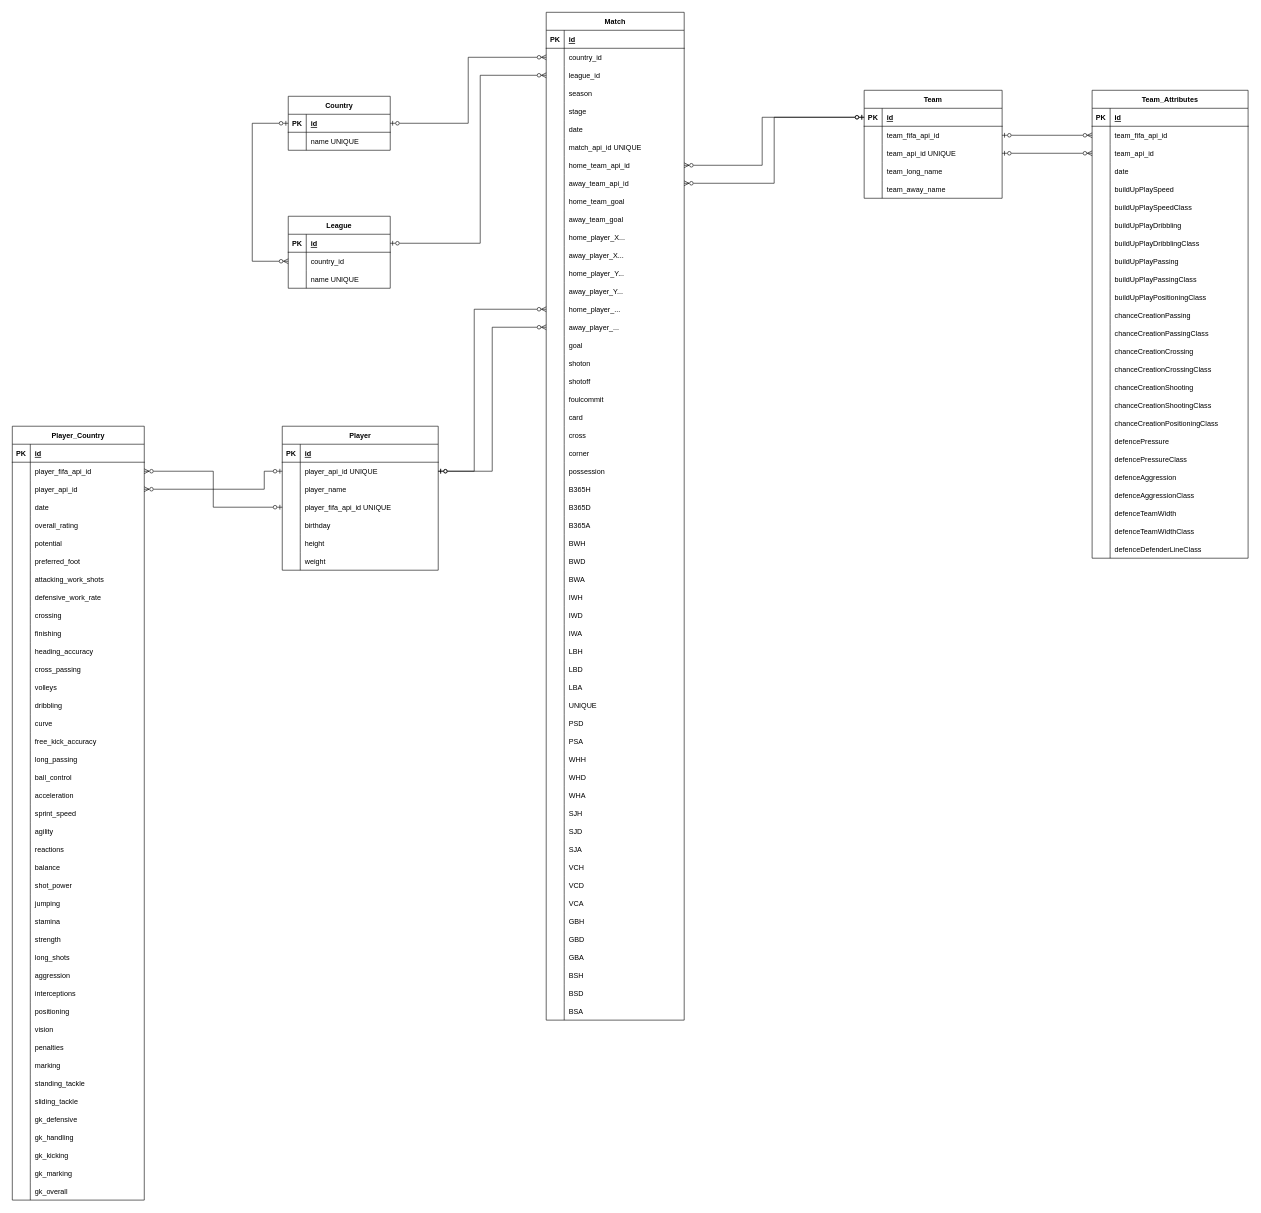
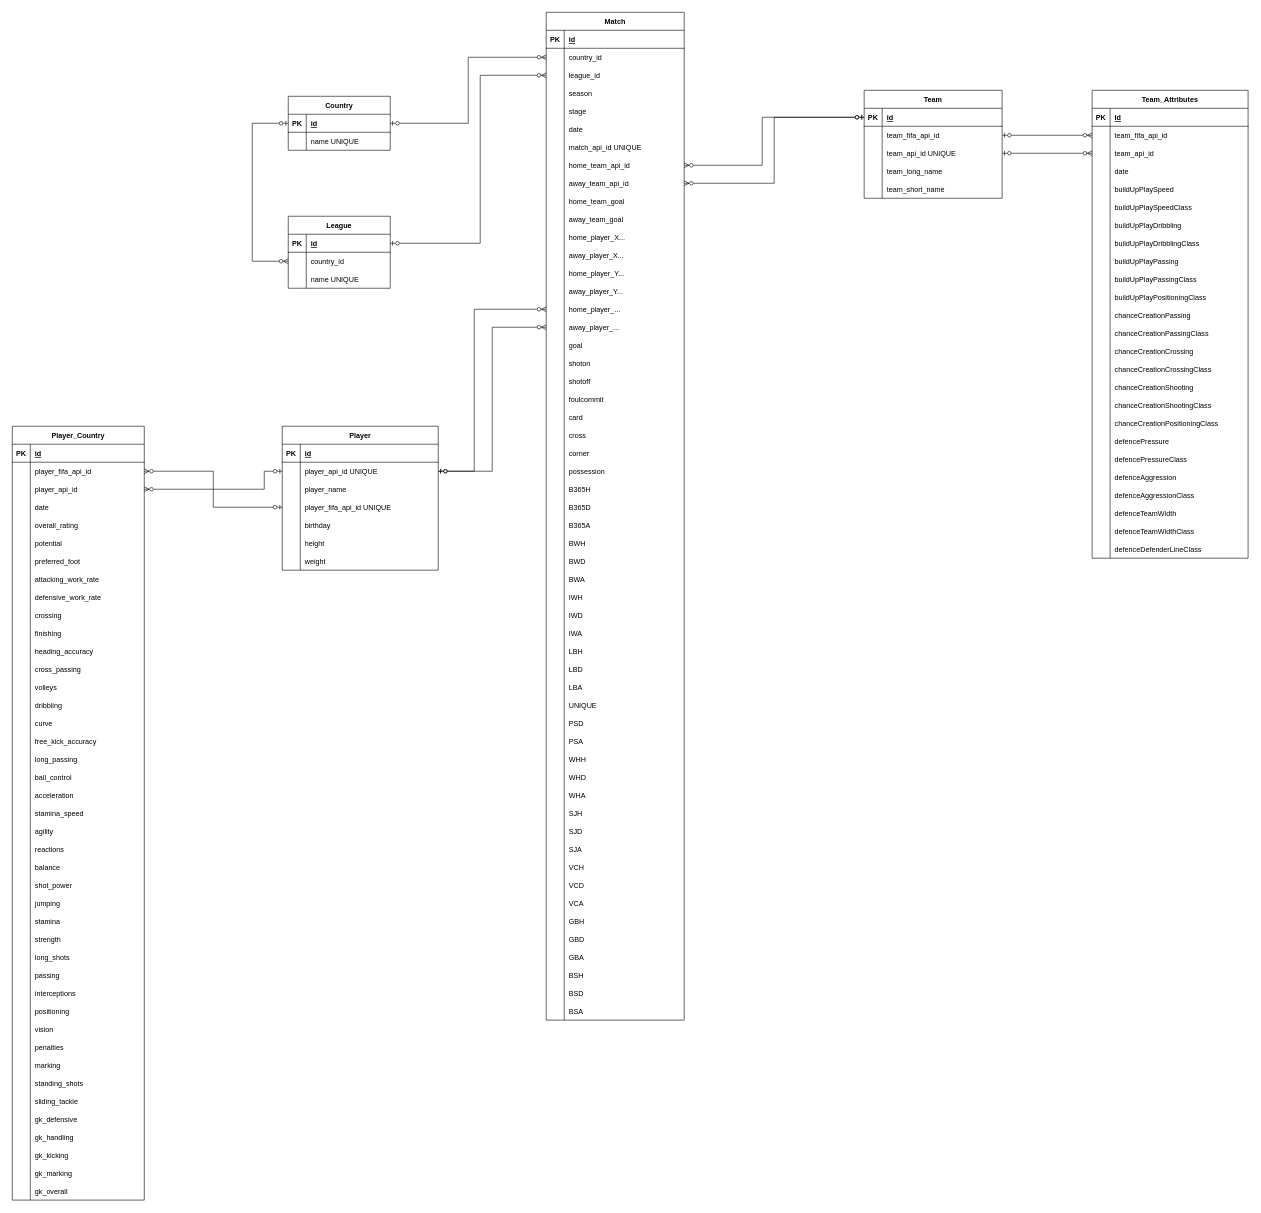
- <mxCell id="349" value="team_away_name&#09;" style="shape=partialRectangle;overflow=hidden;connectable=0;fillColor=none;align=left;strokeColor=inherit;top=0;left=0;bottom=0;right=0;spacingLeft=6;" parent="347" vertex="1"><mxGeometry x="30" width="200" height="30" as="geometry"><mxRectangle width="200" height="30" as="alternateBounds" /></mxGeometry></mxCell>
+ <mxCell id="349" value="team_short_name&#09;" style="shape=partialRectangle;overflow=hidden;connectable=0;fillColor=none;align=left;strokeColor=inherit;top=0;left=0;bottom=0;right=0;spacingLeft=6;" parent="347" vertex="1"><mxGeometry x="30" width="200" height="30" as="geometry"><mxRectangle width="200" height="30" as="alternateBounds" /></mxGeometry></mxCell>
- <mxCell id="26" value="attacking_work_shots&#09;" style="shape=partialRectangle;overflow=hidden;connectable=0;fillColor=none;align=left;strokeColor=inherit;top=0;left=0;bottom=0;right=0;spacingLeft=6;" parent="24" vertex="1"><mxGeometry x="30" width="190" height="30" as="geometry"><mxRectangle width="190" height="30" as="alternateBounds" /></mxGeometry></mxCell>
+ <mxCell id="26" value="attacking_work_rate&#09;" style="shape=partialRectangle;overflow=hidden;connectable=0;fillColor=none;align=left;strokeColor=inherit;top=0;left=0;bottom=0;right=0;spacingLeft=6;" parent="24" vertex="1"><mxGeometry x="30" width="190" height="30" as="geometry"><mxRectangle width="190" height="30" as="alternateBounds" /></mxGeometry></mxCell>
- <mxCell id="65" value="sprint_speed&#09;" style="shape=partialRectangle;overflow=hidden;connectable=0;fillColor=none;align=left;strokeColor=inherit;top=0;left=0;bottom=0;right=0;spacingLeft=6;" parent="63" vertex="1"><mxGeometry x="30" width="190" height="30" as="geometry"><mxRectangle width="190" height="30" as="alternateBounds" /></mxGeometry></mxCell>
+ <mxCell id="65" value="stamina_speed&#09;" style="shape=partialRectangle;overflow=hidden;connectable=0;fillColor=none;align=left;strokeColor=inherit;top=0;left=0;bottom=0;right=0;spacingLeft=6;" parent="63" vertex="1"><mxGeometry x="30" width="190" height="30" as="geometry"><mxRectangle width="190" height="30" as="alternateBounds" /></mxGeometry></mxCell>
- <mxCell id="92" value="aggression&#09;" style="shape=partialRectangle;overflow=hidden;connectable=0;fillColor=none;align=left;strokeColor=inherit;top=0;left=0;bottom=0;right=0;spacingLeft=6;" parent="90" vertex="1"><mxGeometry x="30" width="190" height="30" as="geometry"><mxRectangle width="190" height="30" as="alternateBounds" /></mxGeometry></mxCell>
+ <mxCell id="92" value="passing&#09;" style="shape=partialRectangle;overflow=hidden;connectable=0;fillColor=none;align=left;strokeColor=inherit;top=0;left=0;bottom=0;right=0;spacingLeft=6;" parent="90" vertex="1"><mxGeometry x="30" width="190" height="30" as="geometry"><mxRectangle width="190" height="30" as="alternateBounds" /></mxGeometry></mxCell>
- <mxCell id="110" value="standing_tackle&#09;" style="shape=partialRectangle;overflow=hidden;connectable=0;fillColor=none;align=left;strokeColor=inherit;top=0;left=0;bottom=0;right=0;spacingLeft=6;" parent="108" vertex="1"><mxGeometry x="30" width="190" height="30" as="geometry"><mxRectangle width="190" height="30" as="alternateBounds" /></mxGeometry></mxCell>
+ <mxCell id="110" value="standing_shots&#09;" style="shape=partialRectangle;overflow=hidden;connectable=0;fillColor=none;align=left;strokeColor=inherit;top=0;left=0;bottom=0;right=0;spacingLeft=6;" parent="108" vertex="1"><mxGeometry x="30" width="190" height="30" as="geometry"><mxRectangle width="190" height="30" as="alternateBounds" /></mxGeometry></mxCell>
